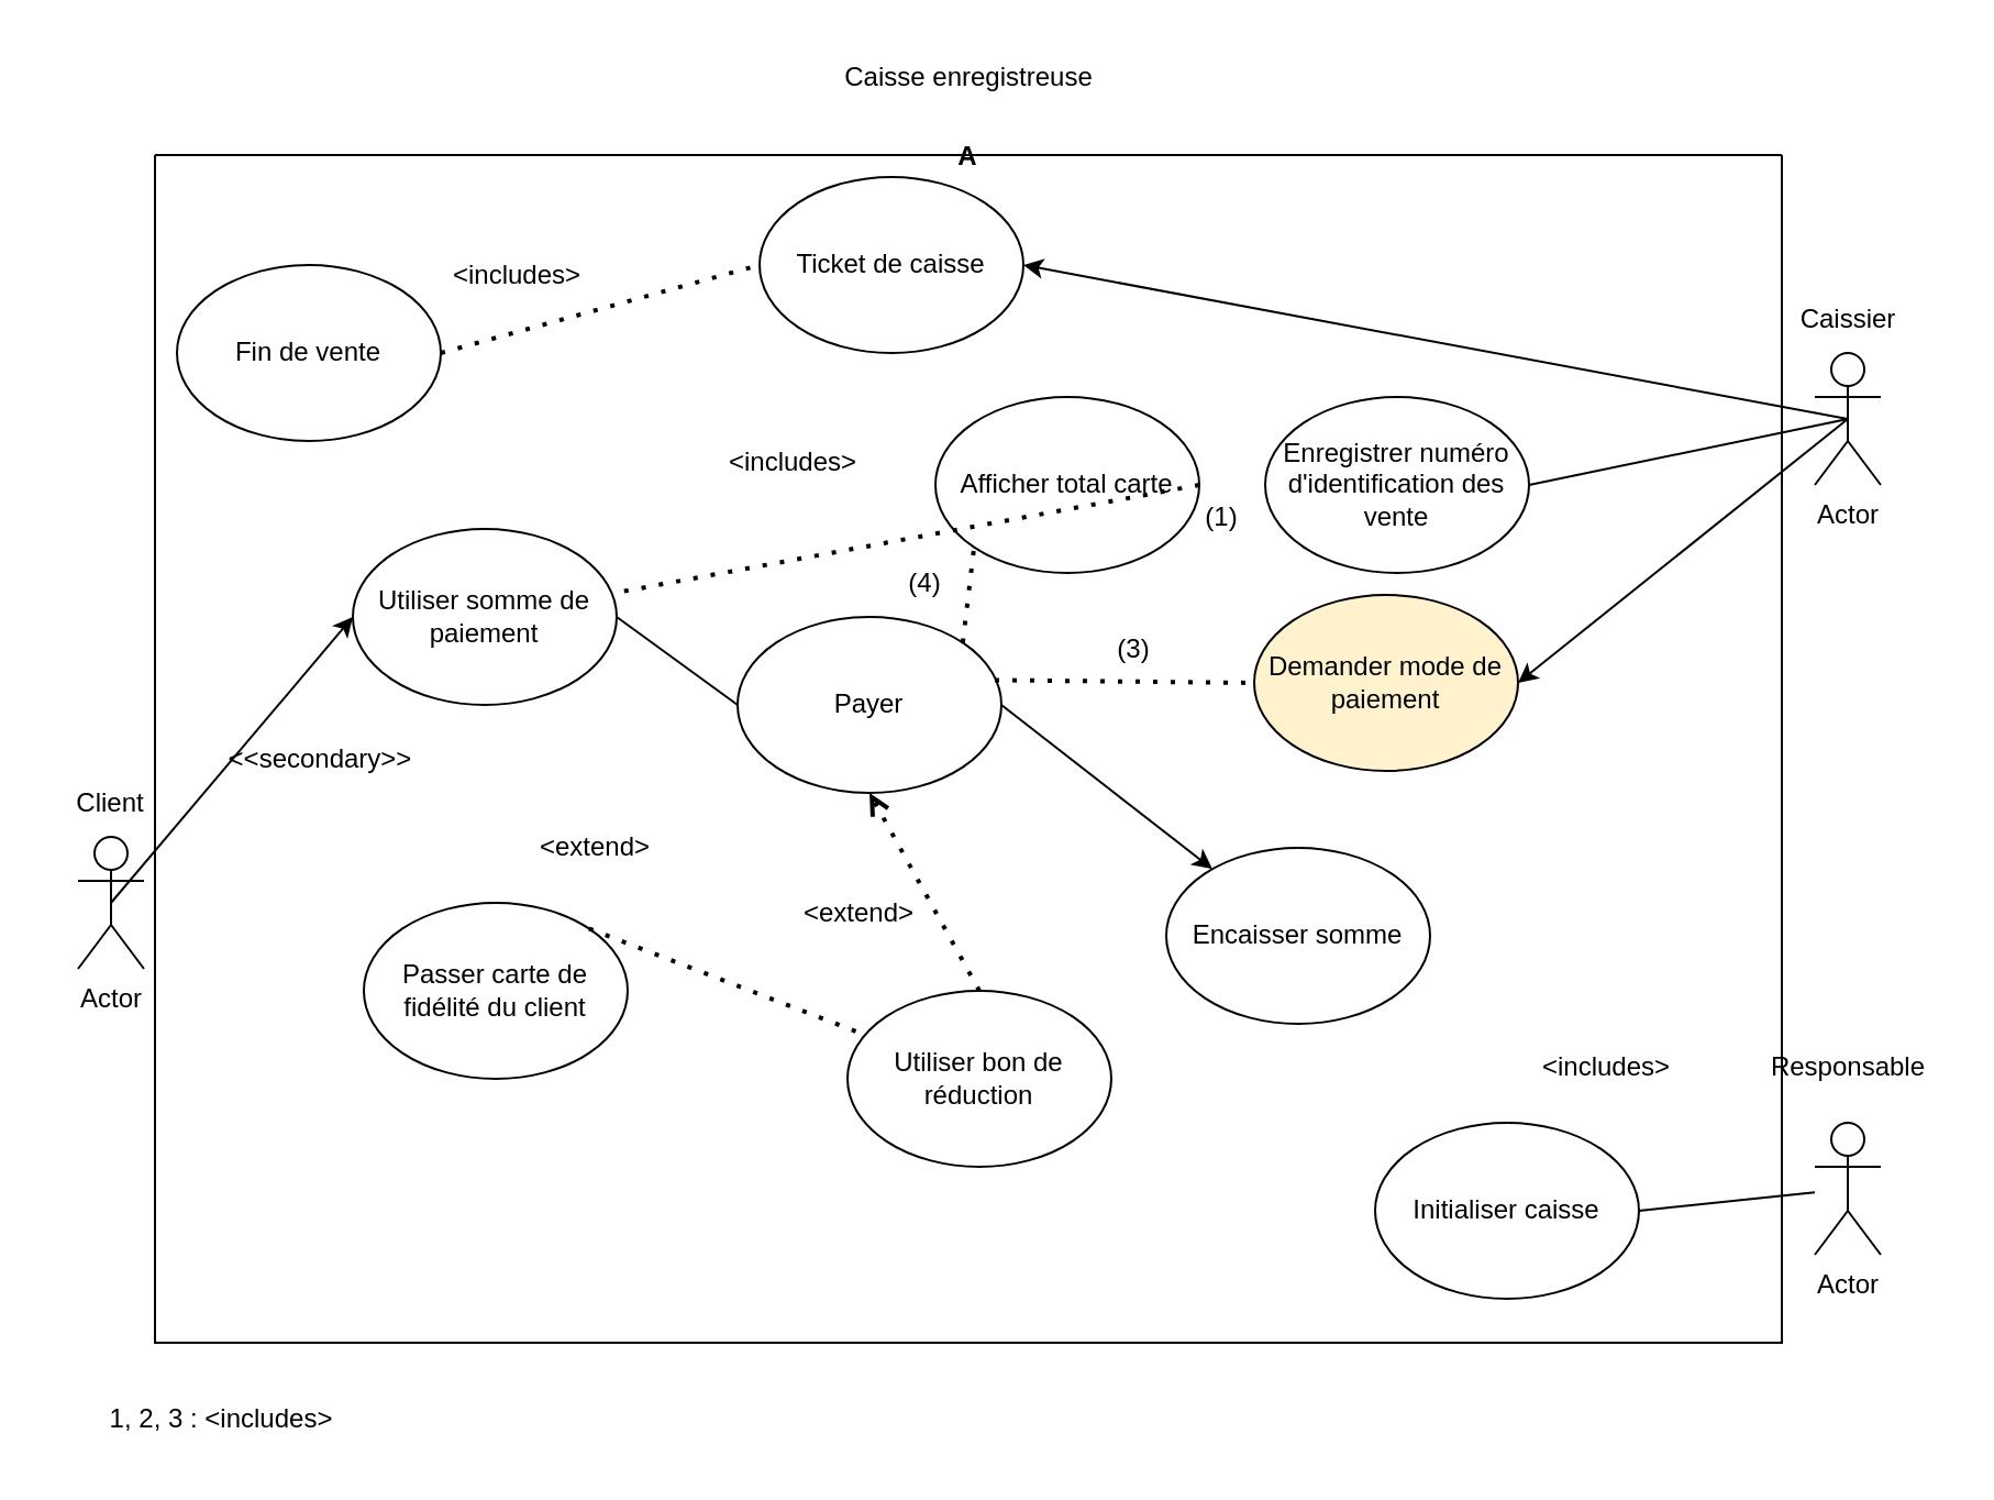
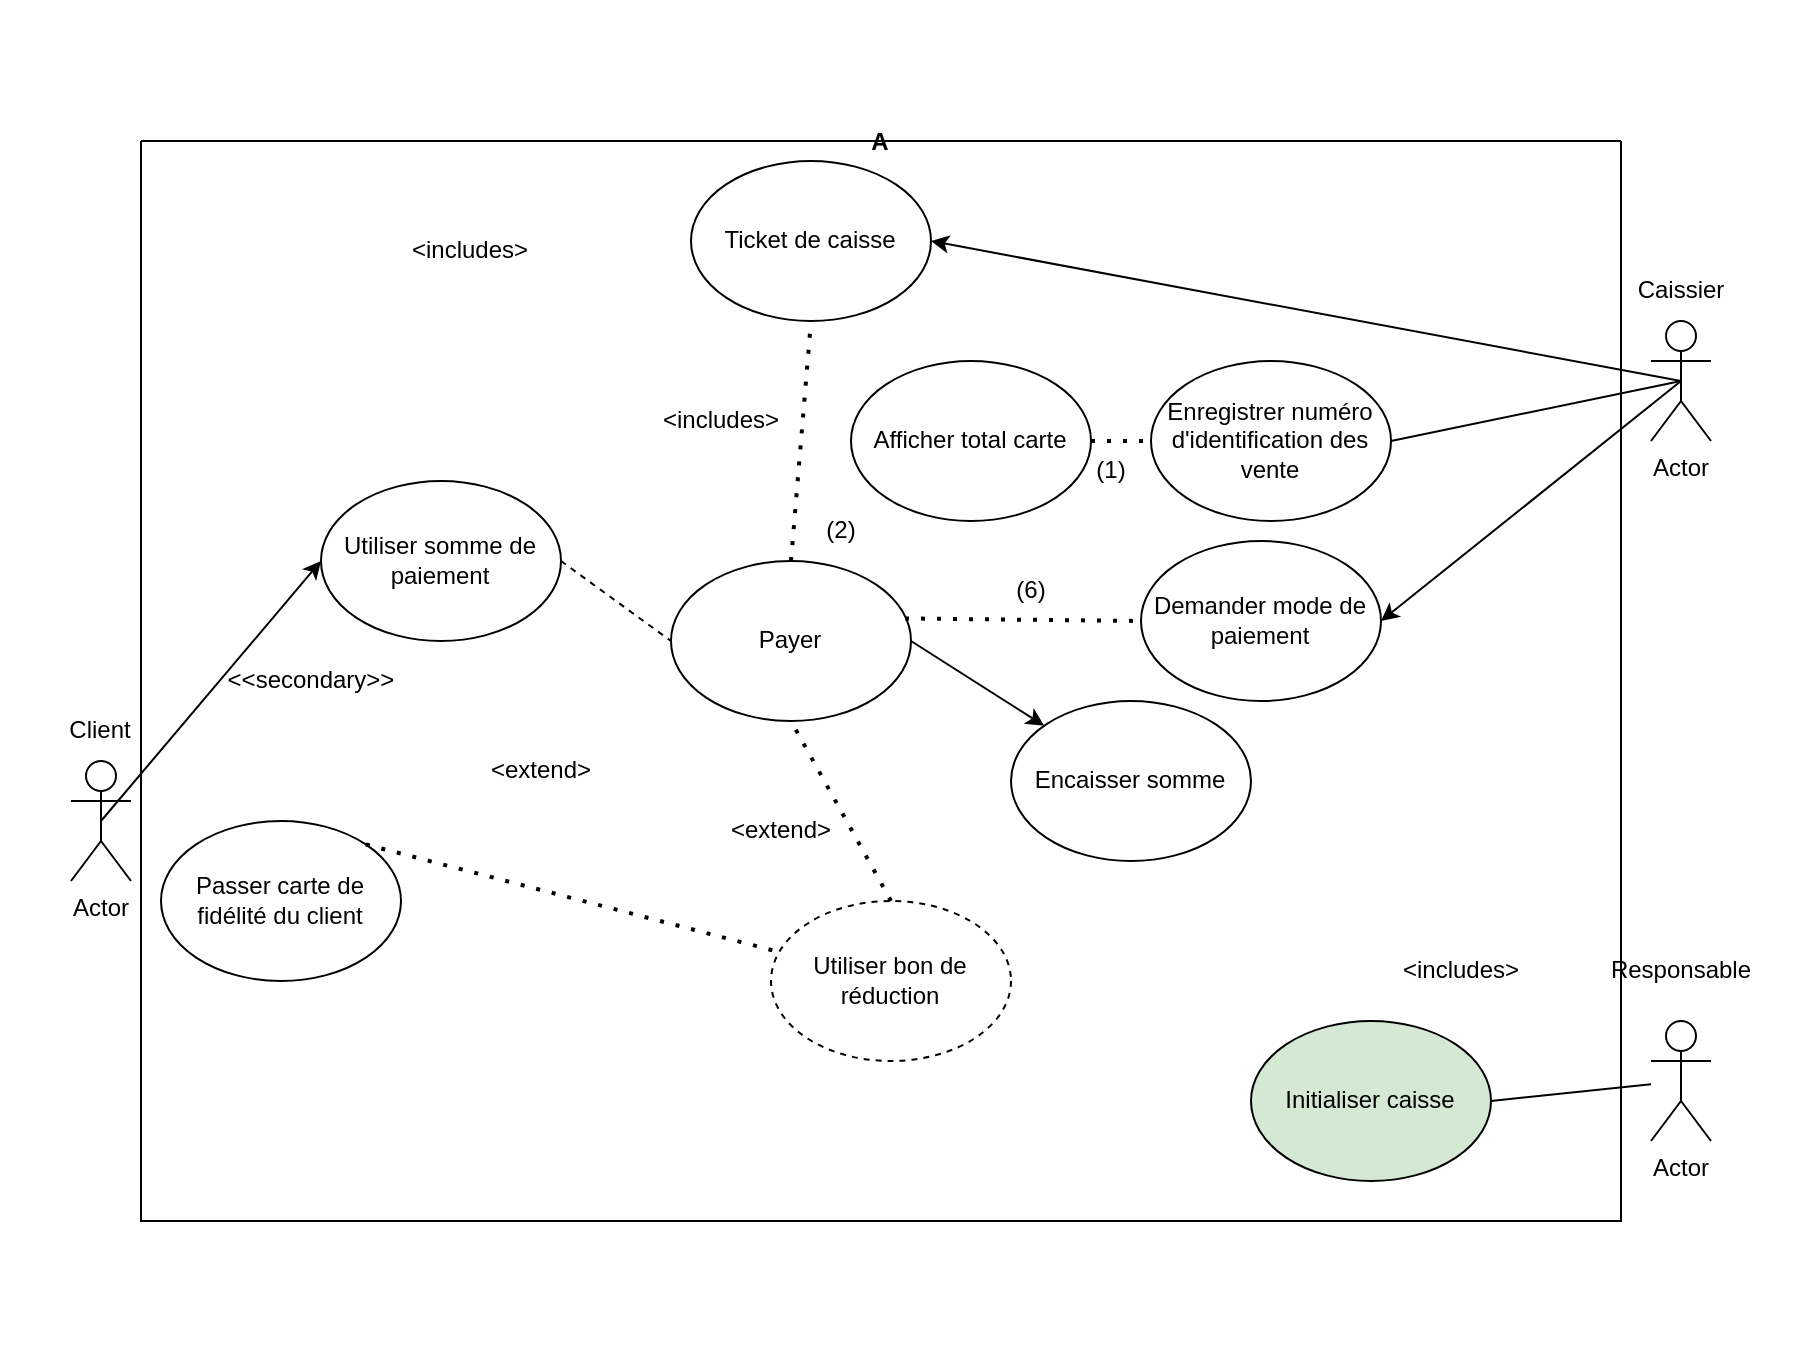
- <mxCell id="2" value="Caisse enregistreuse" style="text;html=1;align=center;verticalAlign=middle;resizable=0;points=[];autosize=1;strokeColor=none;fillColor=none;" vertex="1" parent="1"><mxGeometry x="370" y="20" width="140" height="30" as="geometry" /></mxCell>
- <mxCell id="29" value="" style="endArrow=none;dashed=1;html=1;dashPattern=1 3;strokeWidth=2;entryX=0;entryY=0.5;entryDx=0;entryDy=0;exitX=1;exitY=0.5;exitDx=0;exitDy=0;" edge="1" parent="14" source="26" target="28"><mxGeometry width="50" height="50" relative="1" as="geometry"><mxPoint x="160" y="170" as="sourcePoint" /><mxPoint x="210" y="120" as="targetPoint" /></mxGeometry></mxCell>
- <mxCell id="26" value="Fin de vente" style="ellipse;whiteSpace=wrap;html=1;" vertex="1" parent="14"><mxGeometry x="10" y="50" width="120" height="80" as="geometry" /></mxCell>
+ <mxCell id="11" value="" style="endArrow=none;dashed=1;html=1;dashPattern=1 3;strokeWidth=2;exitX=0.5;exitY=0;exitDx=0;exitDy=0;entryX=0.5;entryY=1;entryDx=0;entryDy=0;" edge="1" parent="1" source="9" target="28"><mxGeometry width="50" height="50" relative="1" as="geometry"><mxPoint x="515" y="180" as="sourcePoint" /><mxPoint x="565" y="130" as="targetPoint" /></mxGeometry></mxCell>
- <mxCell id="22" value="" style="endArrow=none;dashed=1;html=1;dashPattern=1 3;strokeWidth=2;exitX=1;exitY=0.5;exitDx=0;exitDy=0;" edge="1" parent="14" source="20" target="31"><mxGeometry width="50" height="50" relative="1" as="geometry"><mxPoint x="595" y="280" as="sourcePoint" /><mxPoint x="645" y="230" as="targetPoint" /></mxGeometry></mxCell>
+ <mxCell id="22" value="" style="endArrow=none;dashed=1;html=1;dashPattern=1 3;strokeWidth=2;entryX=0;entryY=0.5;entryDx=0;entryDy=0;exitX=1;exitY=0.5;exitDx=0;exitDy=0;" edge="1" parent="14" source="20" target="19"><mxGeometry width="50" height="50" relative="1" as="geometry"><mxPoint x="595" y="280" as="sourcePoint" /><mxPoint x="645" y="230" as="targetPoint" /></mxGeometry></mxCell>
- <mxCell id="23" value="(4)" style="text;html=1;align=center;verticalAlign=middle;resizable=0;points=[];autosize=1;strokeColor=none;fillColor=none;" vertex="1" parent="14"><mxGeometry x="330" y="180" width="40" height="30" as="geometry" /></mxCell>
+ <mxCell id="23" value="(2)" style="text;html=1;align=center;verticalAlign=middle;resizable=0;points=[];autosize=1;strokeColor=none;fillColor=none;" vertex="1" parent="14"><mxGeometry x="330" y="180" width="40" height="30" as="geometry" /></mxCell>
- <mxCell id="35" value="" style="endArrow=none;dashed=1;html=1;dashPattern=1 3;strokeWidth=2;entryX=0;entryY=1;entryDx=0;entryDy=0;exitX=1;exitY=0;exitDx=0;exitDy=0;" edge="1" parent="1" source="9" target="20"><mxGeometry width="50" height="50" relative="1" as="geometry"><mxPoint x="655" y="370" as="sourcePoint" /><mxPoint x="705" y="320" as="targetPoint" /></mxGeometry></mxCell>
- <mxCell id="33" value="(3)" style="text;html=1;align=center;verticalAlign=middle;resizable=0;points=[];autosize=1;strokeColor=none;fillColor=none;" vertex="1" parent="14"><mxGeometry x="425" y="210" width="40" height="30" as="geometry" /></mxCell>
+ <mxCell id="33" value="(6)" style="text;html=1;align=center;verticalAlign=middle;resizable=0;points=[];autosize=1;strokeColor=none;fillColor=none;" vertex="1" parent="14"><mxGeometry x="425" y="210" width="40" height="30" as="geometry" /></mxCell>
- <mxCell id="44" value="" style="endArrow=none;html=1;entryX=0;entryY=0.5;entryDx=0;entryDy=0;exitX=1;exitY=0.5;exitDx=0;exitDy=0;" edge="1" parent="1" source="31" target="9"><mxGeometry width="50" height="50" relative="1" as="geometry"><mxPoint x="115" y="540" as="sourcePoint" /><mxPoint x="165" y="490" as="targetPoint" /></mxGeometry></mxCell>
+ <mxCell id="44" value="" style="endArrow=none;html=1;entryX=0;entryY=0.5;entryDx=0;entryDy=0;exitX=1;exitY=0.5;exitDx=0;exitDy=0;dashed=1;" edge="1" parent="1" source="31" target="9"><mxGeometry width="50" height="50" relative="1" as="geometry"><mxPoint x="115" y="540" as="sourcePoint" /><mxPoint x="165" y="490" as="targetPoint" /></mxGeometry></mxCell>
- <mxCell id="25" value="Demander mode de paiement" style="ellipse;whiteSpace=wrap;html=1;fillColor=#fff2cc;" vertex="1" parent="14"><mxGeometry x="500" y="200" width="120" height="80" as="geometry" /></mxCell>
+ <mxCell id="25" value="Demander mode de paiement" style="ellipse;whiteSpace=wrap;html=1;" vertex="1" parent="14"><mxGeometry x="500" y="200" width="120" height="80" as="geometry" /></mxCell>
- <mxCell id="32" value="&amp;lt;&amp;lt;secondary&amp;gt;&amp;gt;" style="text;html=1;align=center;verticalAlign=middle;resizable=0;points=[];autosize=1;strokeColor=none;fillColor=none;" vertex="1" parent="14"><mxGeometry x="20" y="260" width="110" height="30" as="geometry" /></mxCell>
+ <mxCell id="32" value="&amp;lt;&amp;lt;secondary&amp;gt;&amp;gt;" style="text;html=1;align=center;verticalAlign=middle;resizable=0;points=[];autosize=1;strokeColor=none;fillColor=none;" vertex="1" parent="14"><mxGeometry x="30" y="255" width="110" height="30" as="geometry" /></mxCell>
- <mxCell id="34" value="" style="endArrow=open;dashed=1;html=1;dashPattern=1 3;strokeWidth=2;entryX=0.5;entryY=1;entryDx=0;entryDy=0;exitX=0.5;exitY=0;exitDx=0;exitDy=0;" edge="1" parent="1" source="15" target="9"><mxGeometry width="50" height="50" relative="1" as="geometry"><mxPoint x="335" y="470" as="sourcePoint" /><mxPoint x="385" y="420" as="targetPoint" /></mxGeometry></mxCell>
+ <mxCell id="34" value="" style="endArrow=none;dashed=1;html=1;dashPattern=1 3;strokeWidth=2;entryX=0.5;entryY=1;entryDx=0;entryDy=0;exitX=0.5;exitY=0;exitDx=0;exitDy=0;" edge="1" parent="1" source="15" target="9"><mxGeometry width="50" height="50" relative="1" as="geometry"><mxPoint x="335" y="470" as="sourcePoint" /><mxPoint x="385" y="420" as="targetPoint" /></mxGeometry></mxCell>
- <mxCell id="10" value="Encaisser somme" style="ellipse;whiteSpace=wrap;html=1;" vertex="1" parent="1"><mxGeometry x="530" y="385" width="120" height="80" as="geometry" /></mxCell>
+ <mxCell id="10" value="Encaisser somme" style="ellipse;whiteSpace=wrap;html=1;" vertex="1" parent="1"><mxGeometry x="505" y="350" width="120" height="80" as="geometry" /></mxCell>
- <mxCell id="16" value="Passer carte de fidélité du client" style="ellipse;whiteSpace=wrap;html=1;" vertex="1" parent="14"><mxGeometry x="95" y="340" width="120" height="80" as="geometry" /></mxCell>
+ <mxCell id="16" value="Passer carte de fidélité du client" style="ellipse;whiteSpace=wrap;html=1;" vertex="1" parent="14"><mxGeometry x="10" y="340" width="120" height="80" as="geometry" /></mxCell>
- <mxCell id="15" value="Utiliser bon de réduction" style="ellipse;whiteSpace=wrap;html=1;" vertex="1" parent="14"><mxGeometry x="315" y="380" width="120" height="80" as="geometry" /></mxCell>
+ <mxCell id="15" value="Utiliser bon de réduction" style="ellipse;whiteSpace=wrap;html=1;dashed=1;" vertex="1" parent="14"><mxGeometry x="315" y="380" width="120" height="80" as="geometry" /></mxCell>
- <mxCell id="12" value="Initialiser caisse" style="ellipse;whiteSpace=wrap;html=1;" vertex="1" parent="1"><mxGeometry x="625" y="510" width="120" height="80" as="geometry" /></mxCell>
+ <mxCell id="12" value="Initialiser caisse" style="ellipse;whiteSpace=wrap;html=1;fillColor=#d5e8d4;" vertex="1" parent="1"><mxGeometry x="625" y="510" width="120" height="80" as="geometry" /></mxCell>
- <mxCell id="36" value="1, 2, 3 : &amp;lt;includes&amp;gt;" style="text;html=1;align=center;verticalAlign=middle;resizable=0;points=[];autosize=1;strokeColor=none;fillColor=none;" vertex="1" parent="1"><mxGeometry x="40" y="630" width="120" height="30" as="geometry" /></mxCell>
